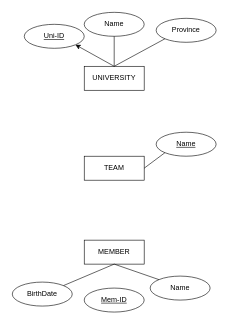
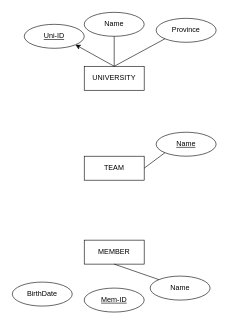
- <mxCell id="17" value="" style="endArrow=none;html=1;rounded=0;entryX=1;entryY=0;entryDx=0;entryDy=0;exitX=0.5;exitY=1;exitDx=0;exitDy=0;" edge="1" parent="1" source="12" target="16"><mxGeometry relative="1" as="geometry"><mxPoint x="200" y="450" as="sourcePoint" /><mxPoint x="274.645" y="475.858" as="targetPoint" /></mxGeometry></mxCell>
